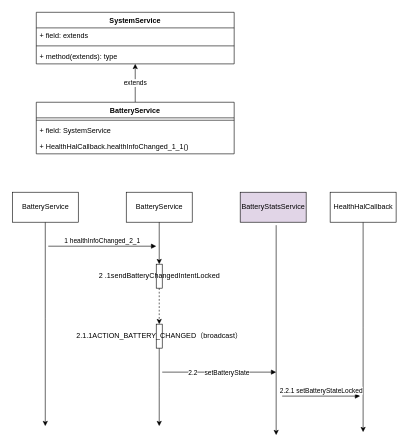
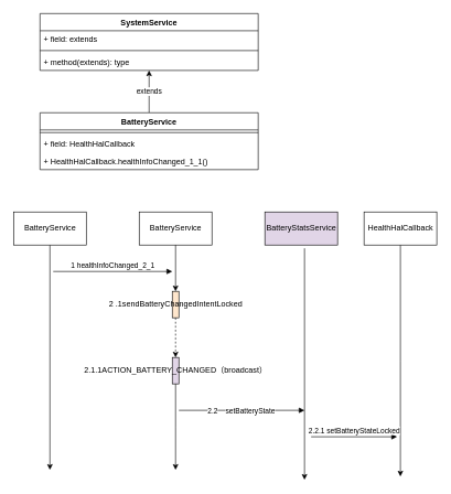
- <mxCell id="5" value="+ field: SystemService" style="text;strokeColor=none;fillColor=none;align=left;verticalAlign=top;spacingLeft=4;spacingRight=4;overflow=hidden;rotatable=0;points=[[0,0.5],[1,0.5]];portConstraint=eastwest;" parent="3" vertex="1"><mxGeometry y="34" width="330" height="26" as="geometry" /></mxCell>
+ <mxCell id="5" value="+ field: HealthHalCallback" style="text;strokeColor=none;fillColor=none;align=left;verticalAlign=top;spacingLeft=4;spacingRight=4;overflow=hidden;rotatable=0;points=[[0,0.5],[1,0.5]];portConstraint=eastwest;" parent="3" vertex="1"><mxGeometry y="34" width="330" height="26" as="geometry" /></mxCell>
- <mxCell id="19" value="2 .1sendBatteryChangedIntentLocked" style="html=1;points=[];perimeter=orthogonalPerimeter;" parent="1" vertex="1"><mxGeometry x="260" y="440" width="10" height="40" as="geometry" /></mxCell>
+ <mxCell id="19" value="2 .1sendBatteryChangedIntentLocked" style="html=1;points=[];perimeter=orthogonalPerimeter;fillColor=#ffe6cc;" parent="1" vertex="1"><mxGeometry x="260" y="440" width="10" height="40" as="geometry" /></mxCell>
- <mxCell id="22" value="2.1.1ACTION_BATTERY_CHANGED（broadcast）" style="html=1;points=[];perimeter=orthogonalPerimeter;" parent="1" vertex="1"><mxGeometry x="260" y="540" width="10" height="40" as="geometry" /></mxCell>
+ <mxCell id="22" value="2.1.1ACTION_BATTERY_CHANGED（broadcast）" style="html=1;points=[];perimeter=orthogonalPerimeter;fillColor=#e1d5e7;" parent="1" vertex="1"><mxGeometry x="260" y="540" width="10" height="40" as="geometry" /></mxCell>
